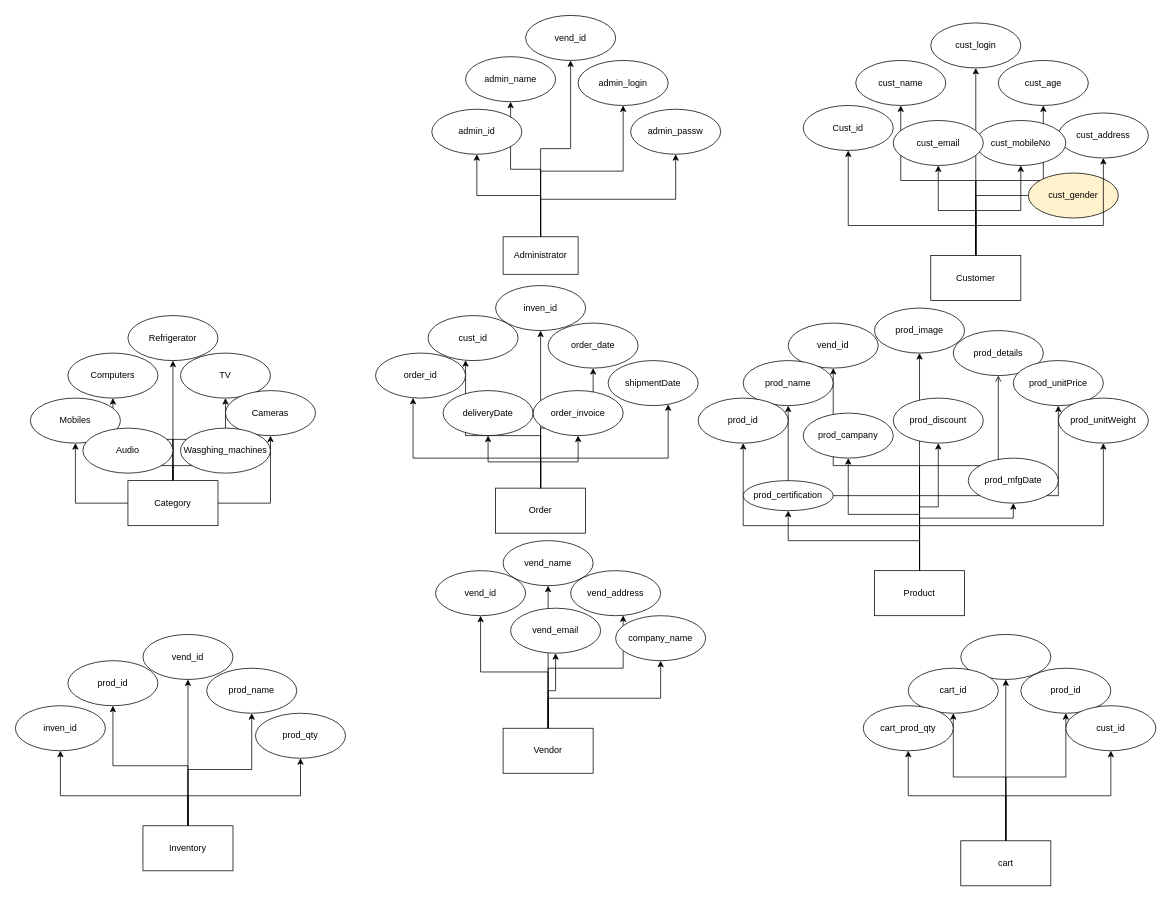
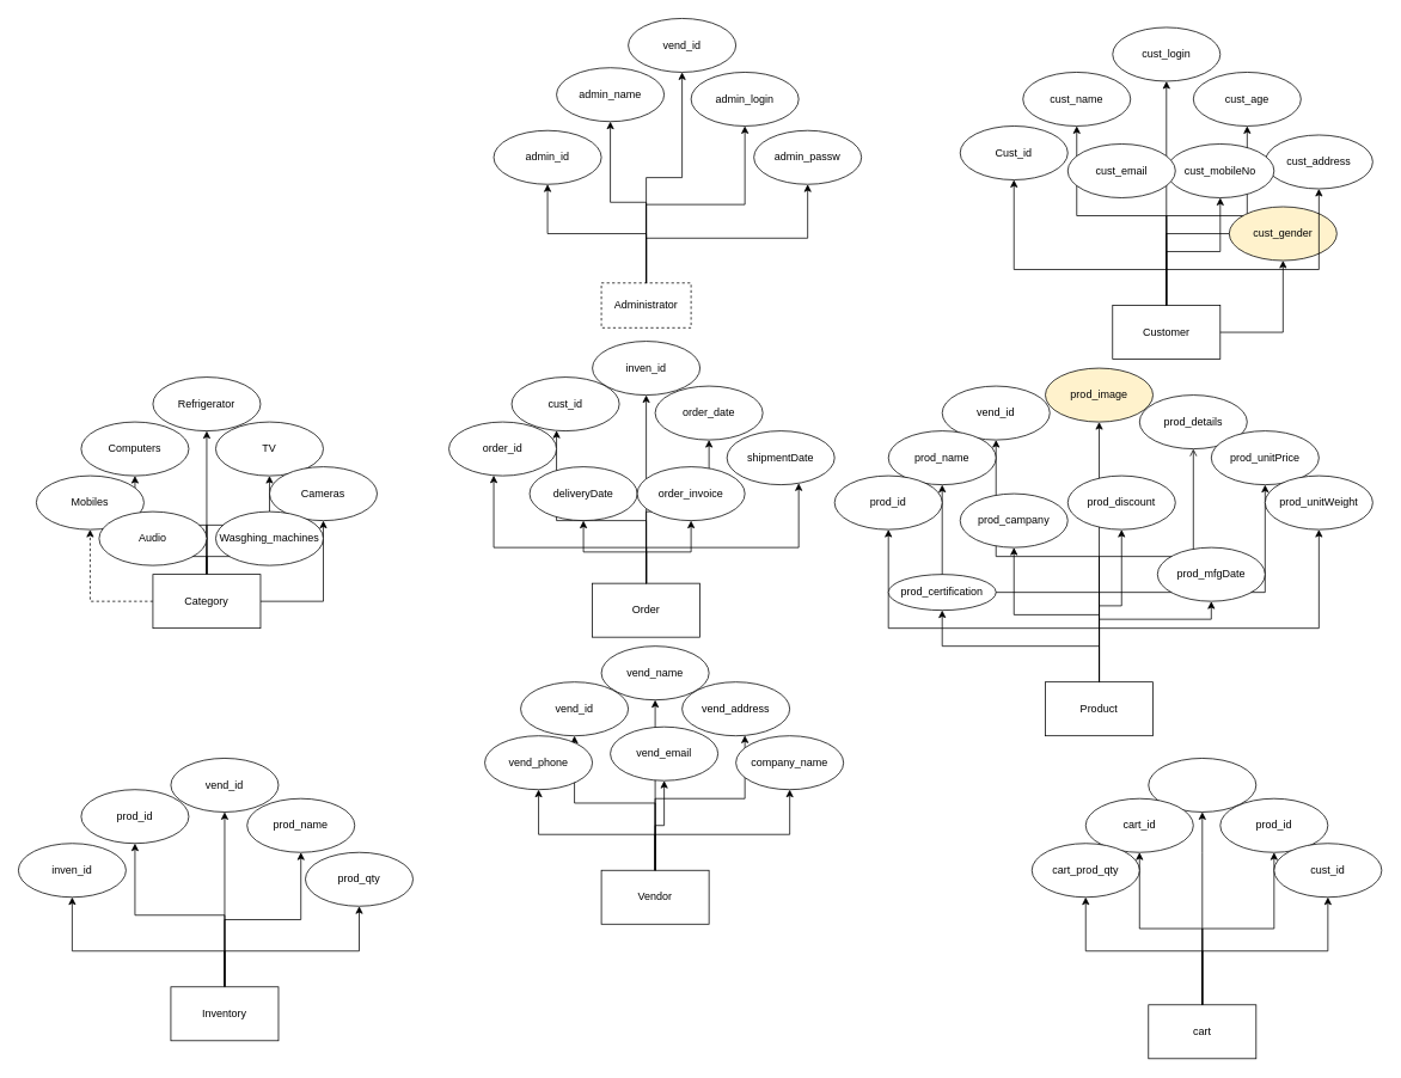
- <mxCell id="29" value="admin_id" style="ellipse;whiteSpace=wrap;html=1;rounded=0;" vertex="1" parent="19"><mxGeometry x="25" y="125" width="120" height="60" as="geometry" /></mxCell>
+ <mxCell id="29" value="admin_id" style="ellipse;whiteSpace=wrap;html=1;rounded=0;" vertex="1" parent="19"><mxGeometry y="125" width="120" height="60" as="geometry" /></mxCell>
- <mxCell id="16" value="" style="edgeStyle=orthogonalEdgeStyle;rounded=0;orthogonalLoop=1;jettySize=auto;html=1;" edge="1" parent="2" source="3" target="15"><mxGeometry relative="1" as="geometry" /></mxCell>
+ <mxCell id="16" value="" style="edgeStyle=orthogonalEdgeStyle;rounded=0;orthogonalLoop=1;jettySize=auto;html=1;" edge="1" parent="2" source="3" target="17"><mxGeometry relative="1" as="geometry" /></mxCell>
- <mxCell id="20" value="Administrator" style="rounded=0;whiteSpace=wrap;html=1;" vertex="1" parent="19"><mxGeometry x="120" y="295" width="100" height="50" as="geometry" /></mxCell>
+ <mxCell id="20" value="Administrator" style="rounded=0;whiteSpace=wrap;html=1;dashed=1;" vertex="1" parent="19"><mxGeometry x="120" y="295" width="100" height="50" as="geometry" /></mxCell>
- <mxCell id="33" value="prod_image" style="ellipse;whiteSpace=wrap;html=1;rounded=0;" vertex="1" parent="31"><mxGeometry x="235" width="120" height="60" as="geometry" /></mxCell>
+ <mxCell id="33" value="prod_image" style="ellipse;whiteSpace=wrap;html=1;rounded=0;fillColor=#fff2cc;" vertex="1" parent="31"><mxGeometry x="235" width="120" height="60" as="geometry" /></mxCell>
- <mxCell id="112" value="" style="edgeStyle=orthogonalEdgeStyle;rounded=0;orthogonalLoop=1;jettySize=auto;html=1;" edge="1" parent="1" source="115" target="120"><mxGeometry relative="1" as="geometry" /></mxCell>
+ <mxCell id="112" value="" style="edgeStyle=orthogonalEdgeStyle;rounded=0;orthogonalLoop=1;jettySize=auto;html=1;dashed=1;" edge="1" parent="1" source="115" target="120"><mxGeometry relative="1" as="geometry" /></mxCell>
+ <mxCell id="81" value="vend_phone" style="ellipse;whiteSpace=wrap;html=1;rounded=0;" vertex="1" parent="71"><mxGeometry y="100" width="120" height="60" as="geometry" /></mxCell>
+ <mxCell id="82" value="" style="edgeStyle=orthogonalEdgeStyle;rounded=0;orthogonalLoop=1;jettySize=auto;html=1;" edge="1" parent="71" source="72" target="81"><mxGeometry relative="1" as="geometry"><Array as="points"><mxPoint x="190" y="210" /><mxPoint x="60" y="210" /></Array></mxGeometry></mxCell>
